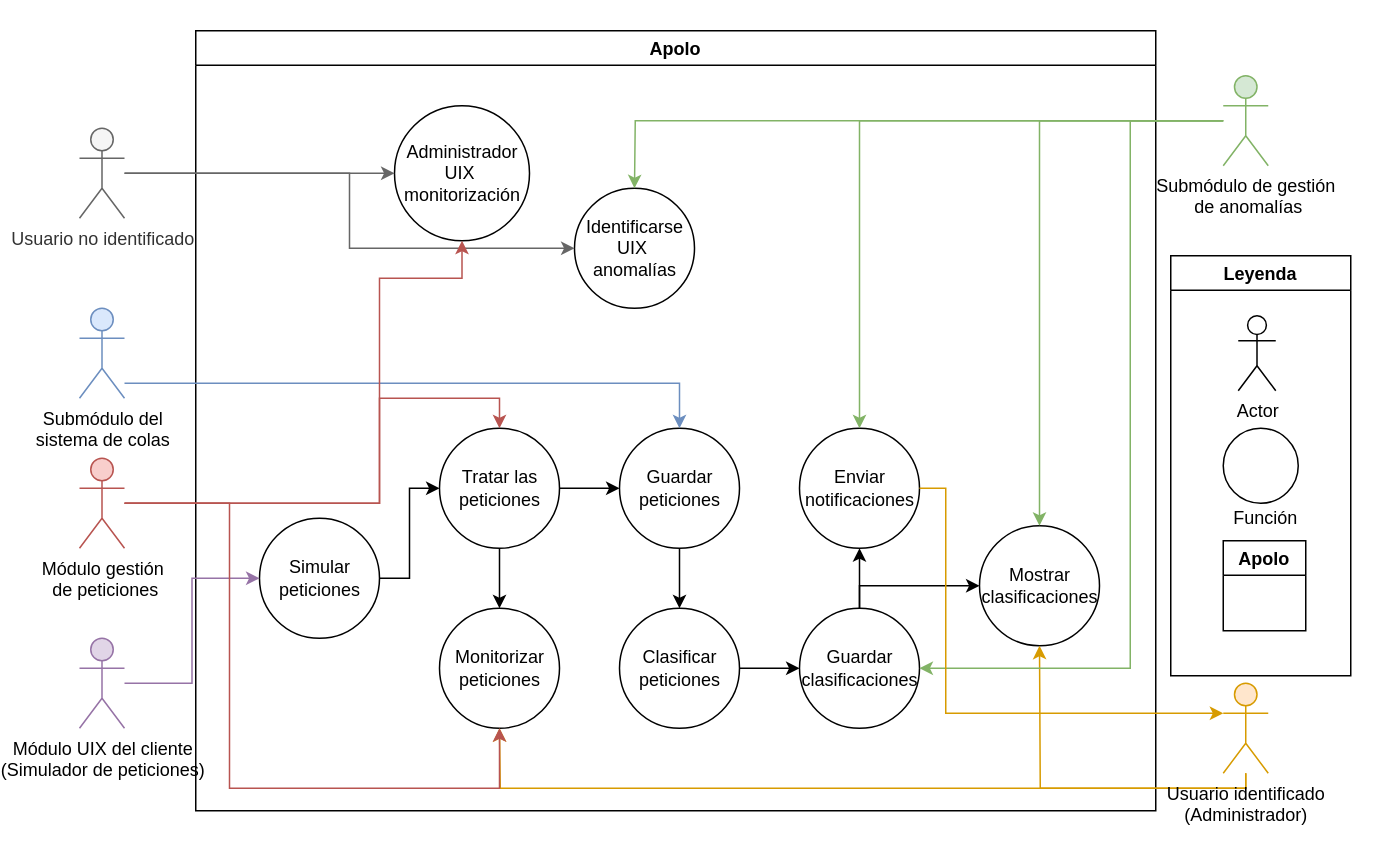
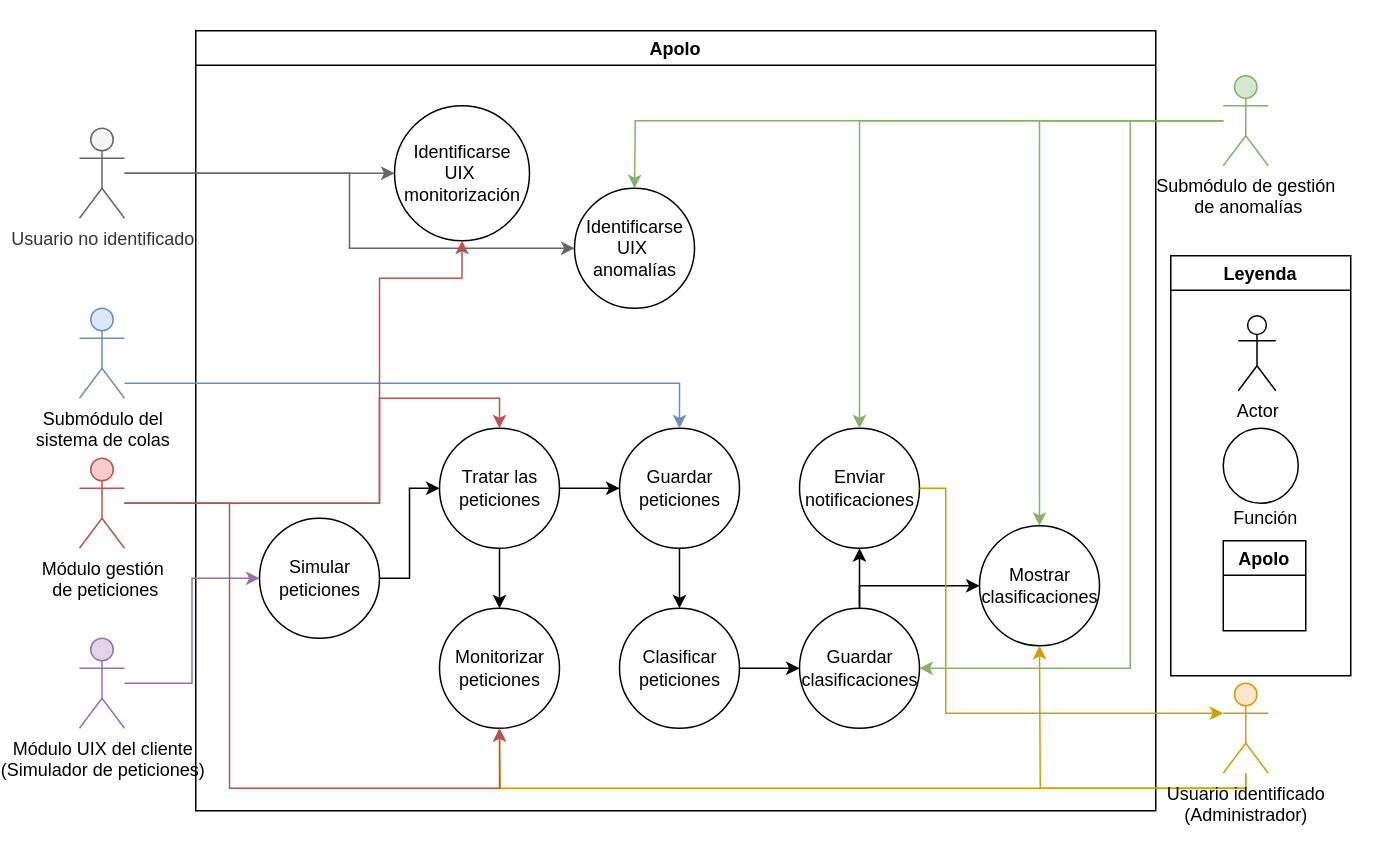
- <mxCell id="3" value="Administrador UIX&amp;nbsp; monitorización" style="ellipse;whiteSpace=wrap;html=1;aspect=fixed;" parent="2" vertex="1"><mxGeometry x="132.5" y="50" width="90" height="90" as="geometry" /></mxCell>
+ <mxCell id="3" value="Identificarse UIX&amp;nbsp; monitorización" style="ellipse;whiteSpace=wrap;html=1;aspect=fixed;" parent="2" vertex="1"><mxGeometry x="132.5" y="50" width="90" height="90" as="geometry" /></mxCell>
